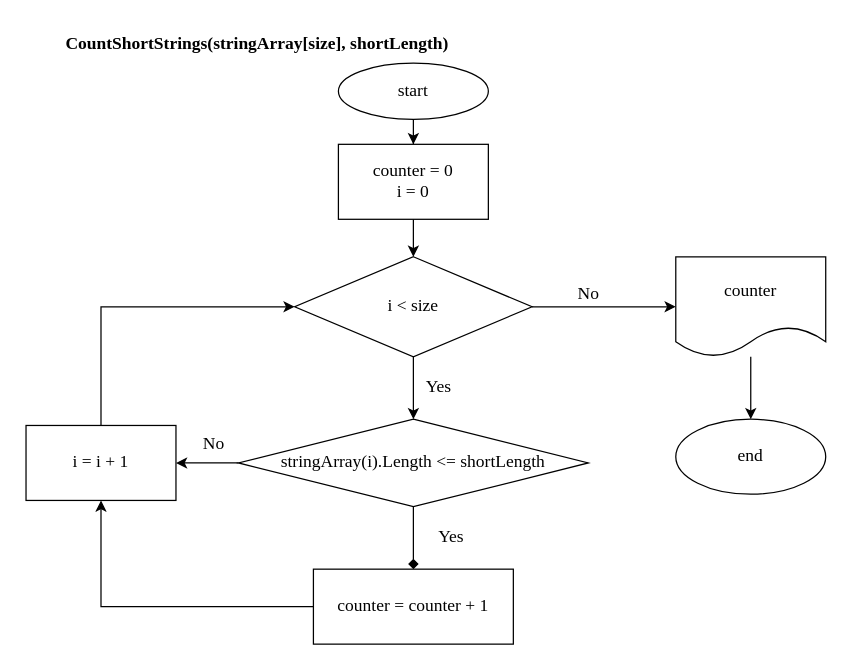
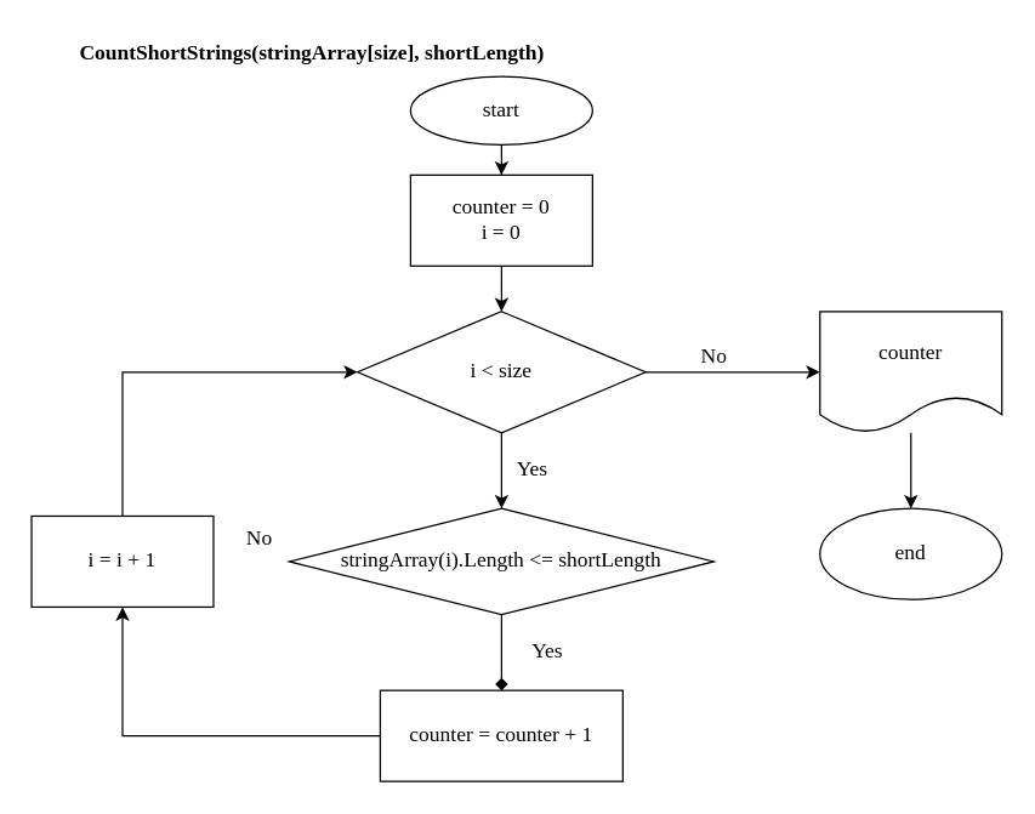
- <mxCell id="15" style="edgeStyle=orthogonalEdgeStyle;rounded=0;orthogonalLoop=1;jettySize=auto;html=1;fontFamily=Times New Roman;fontSize=14;entryX=1;entryY=0.5;entryDx=0;entryDy=0;" parent="1" source="16" target="22" edge="1"><mxGeometry relative="1" as="geometry"><mxPoint x="150" y="370" as="targetPoint" /></mxGeometry></mxCell>
